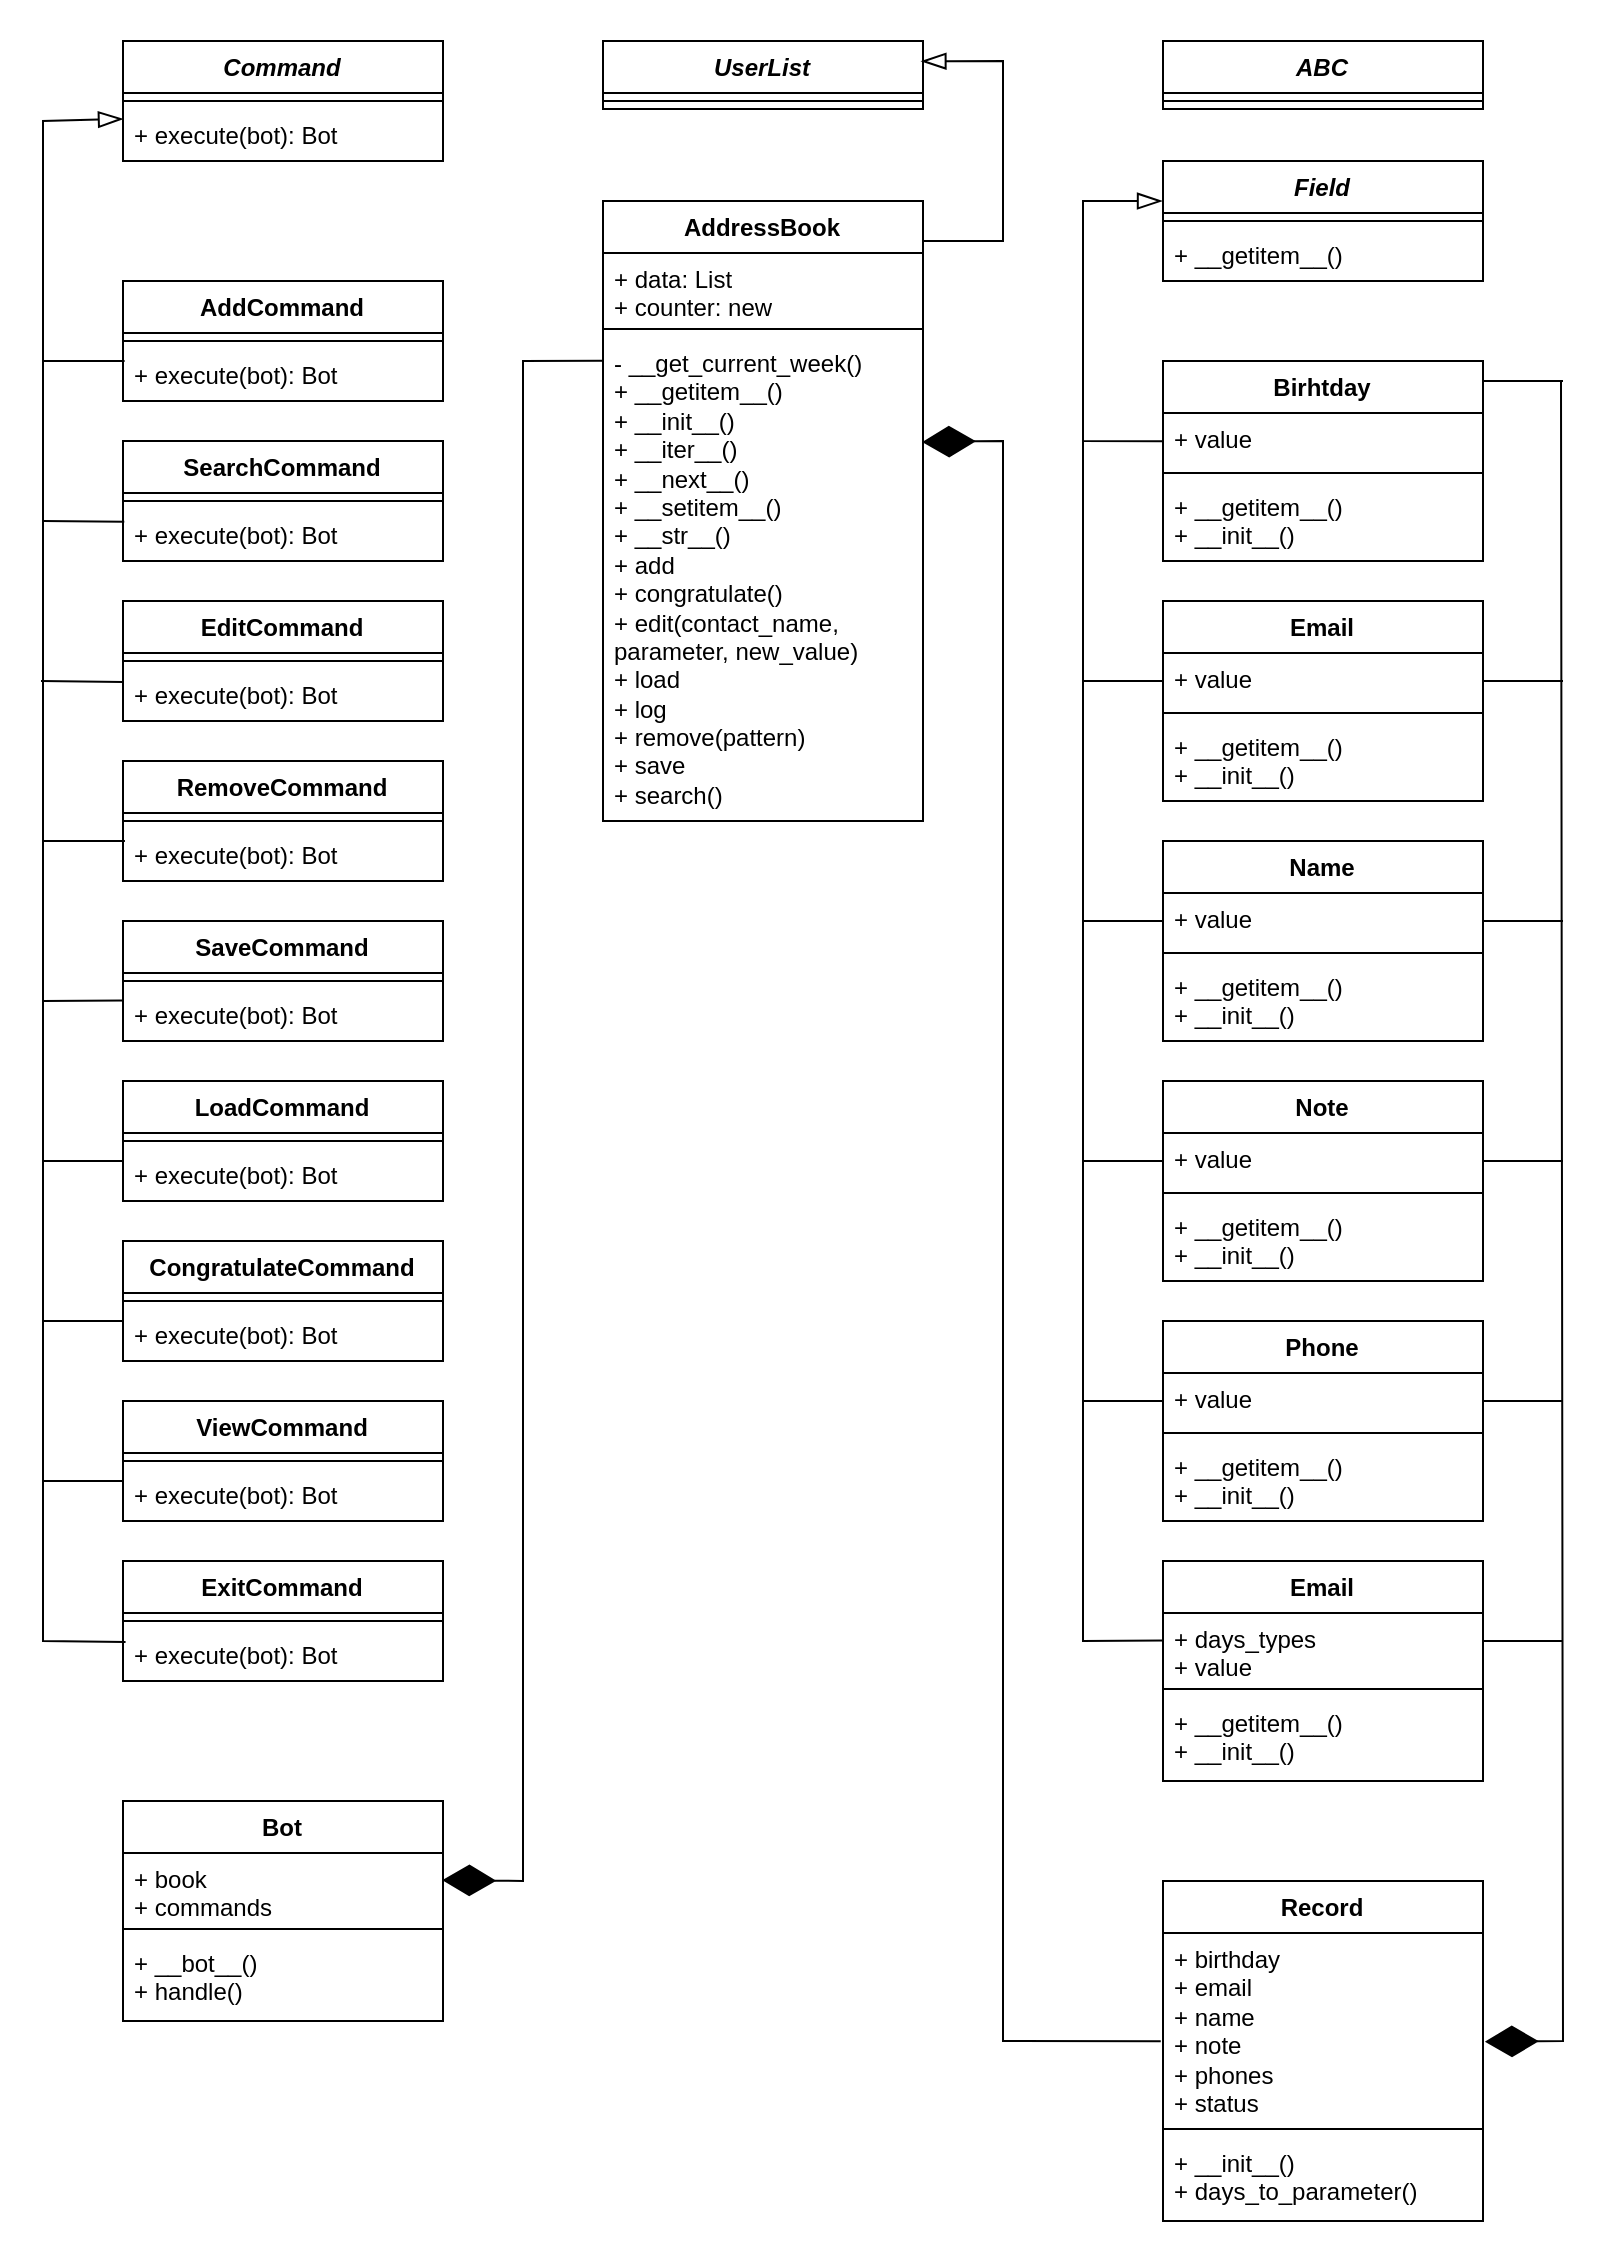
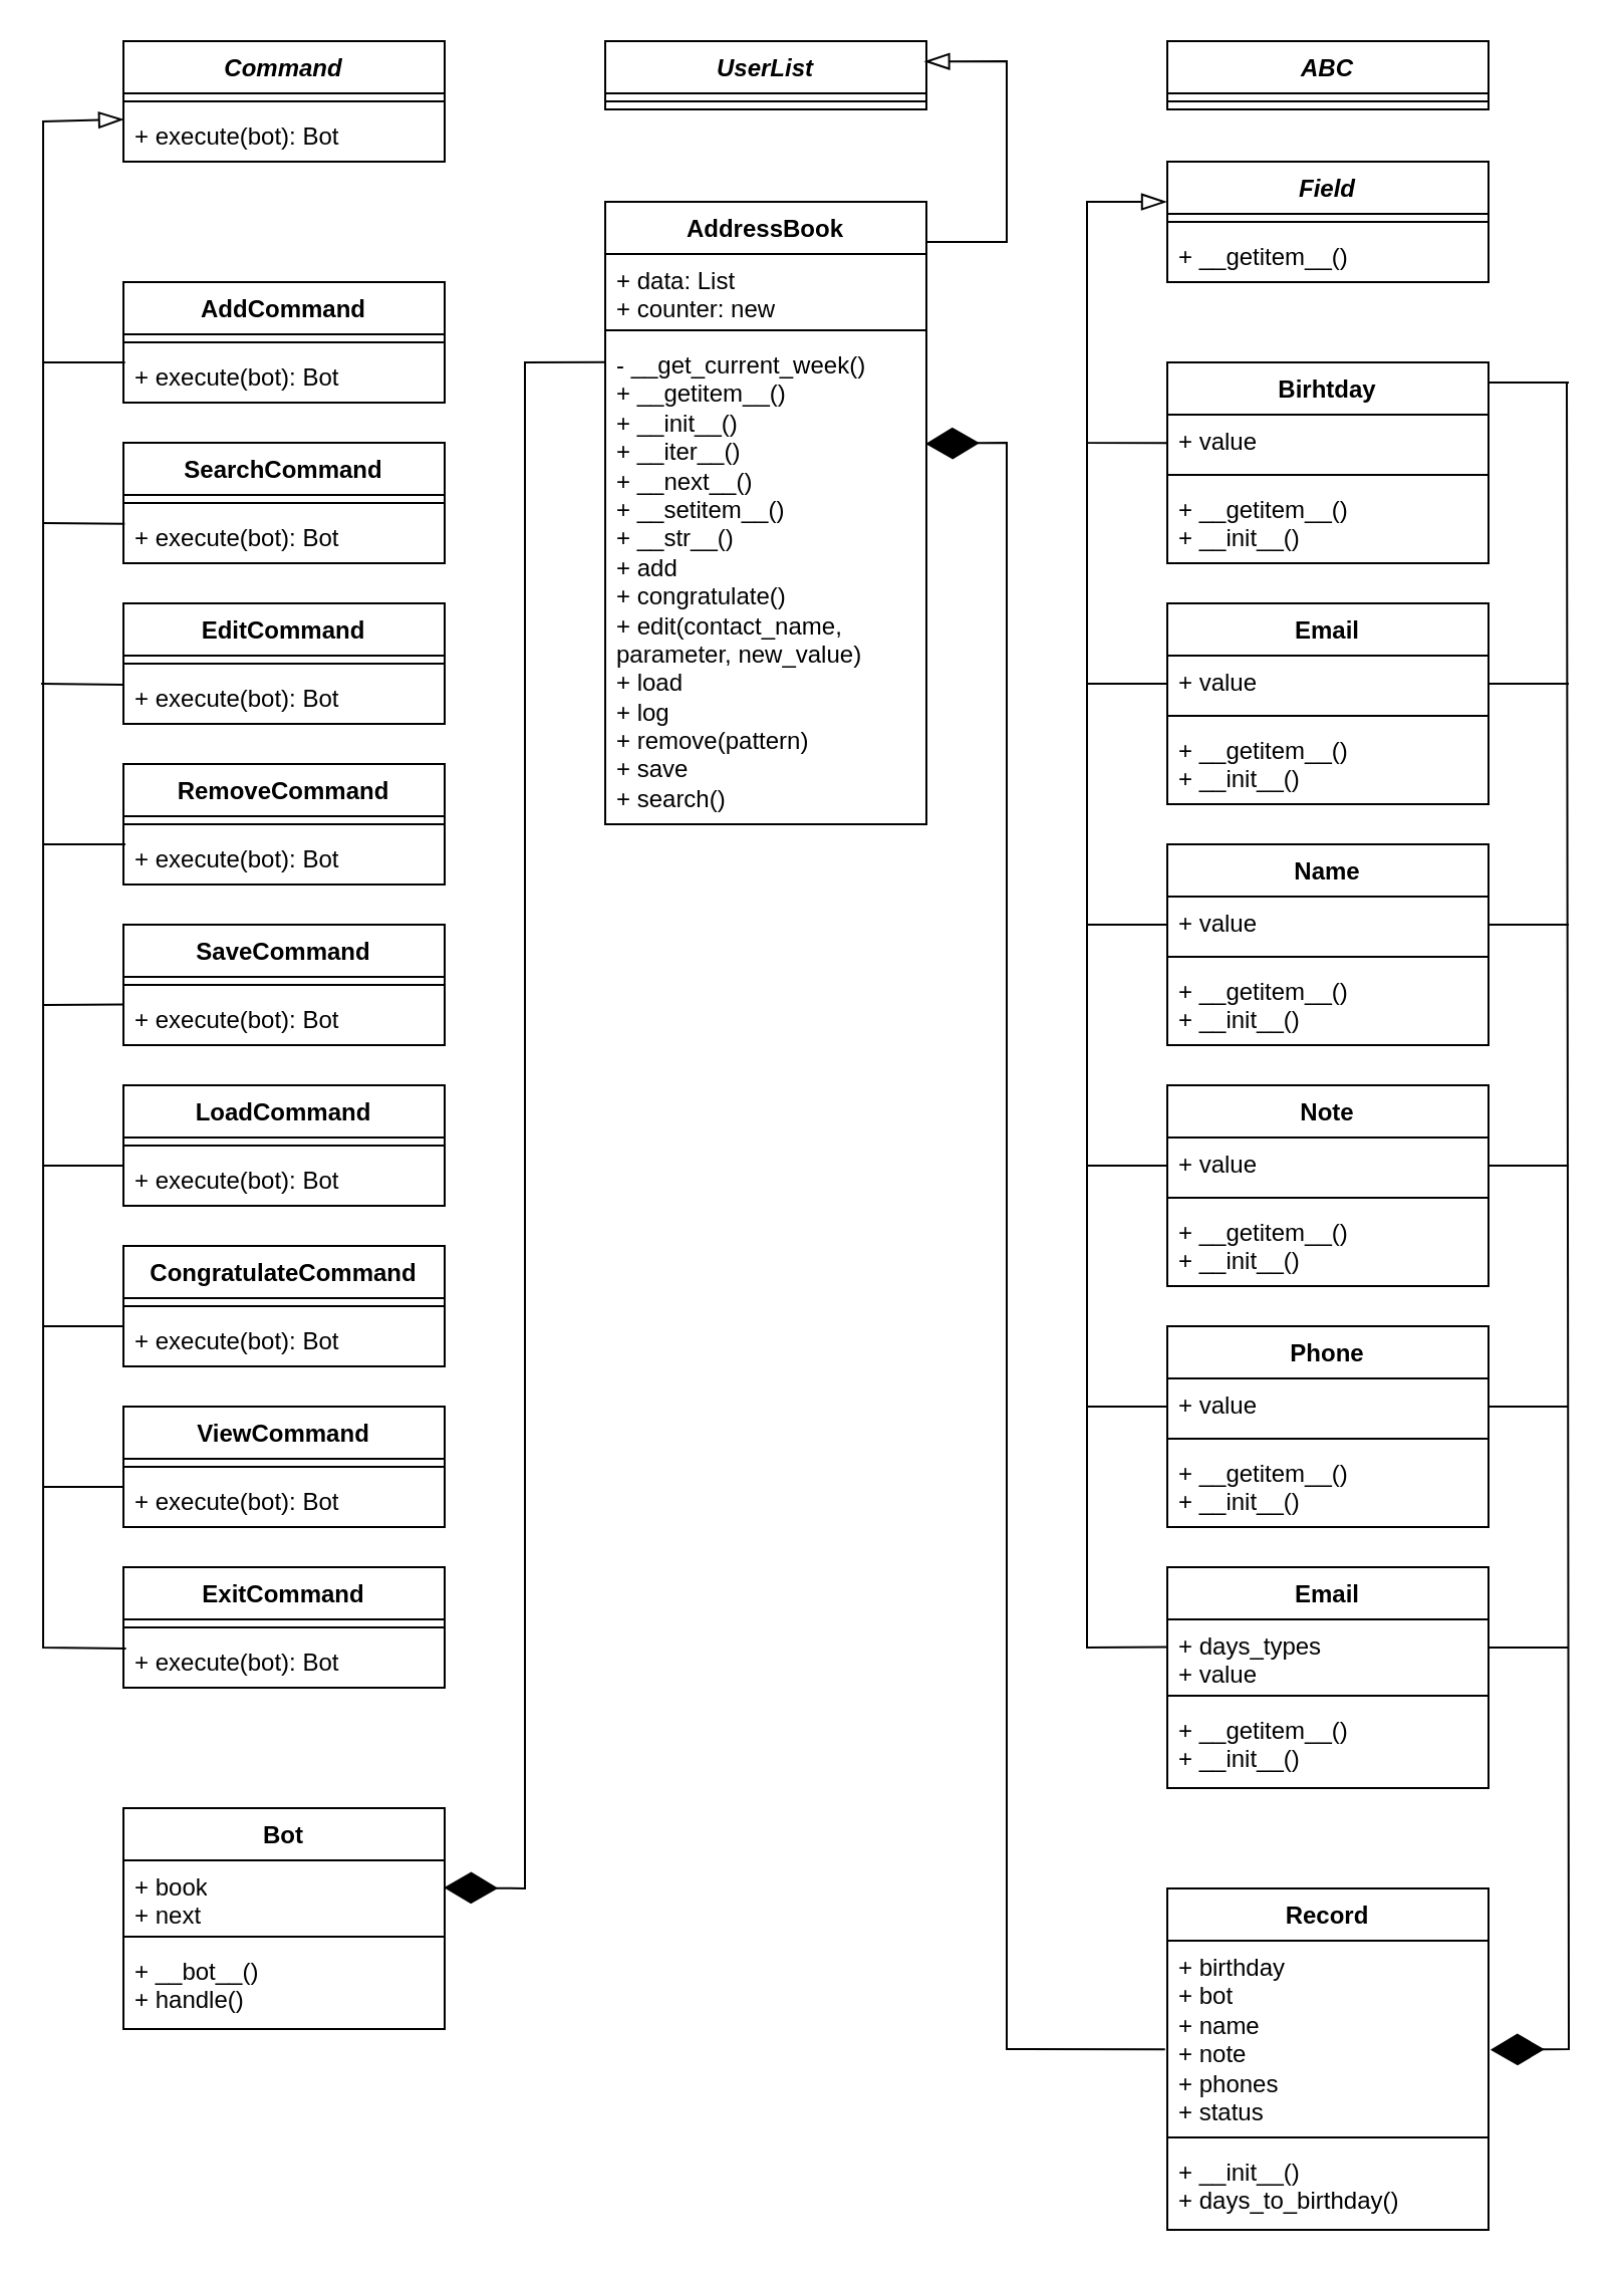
- <mxCell id="95" value="+ book&lt;br&gt;+ commands" style="text;strokeColor=none;fillColor=none;align=left;verticalAlign=top;spacingLeft=4;spacingRight=4;overflow=hidden;rotatable=0;points=[[0,0.5],[1,0.5]];portConstraint=eastwest;whiteSpace=wrap;html=1;" vertex="1" parent="94"><mxGeometry y="26" width="160" height="34" as="geometry" /></mxCell>
+ <mxCell id="95" value="+ book&lt;br&gt;+ next" style="text;strokeColor=none;fillColor=none;align=left;verticalAlign=top;spacingLeft=4;spacingRight=4;overflow=hidden;rotatable=0;points=[[0,0.5],[1,0.5]];portConstraint=eastwest;whiteSpace=wrap;html=1;" vertex="1" parent="94"><mxGeometry y="26" width="160" height="34" as="geometry" /></mxCell>
- <mxCell id="84" value="+ birthday&lt;br&gt;+ email&lt;br&gt;+ name&lt;br&gt;+ note&lt;br&gt;+ phones&lt;br&gt;+ status" style="text;strokeColor=none;fillColor=none;align=left;verticalAlign=top;spacingLeft=4;spacingRight=4;overflow=hidden;rotatable=0;points=[[0,0.5],[1,0.5]];portConstraint=eastwest;whiteSpace=wrap;html=1;" vertex="1" parent="83"><mxGeometry y="26" width="160" height="94" as="geometry" /></mxCell>
+ <mxCell id="84" value="+ birthday&lt;br&gt;+ bot&lt;br&gt;+ name&lt;br&gt;+ note&lt;br&gt;+ phones&lt;br&gt;+ status" style="text;strokeColor=none;fillColor=none;align=left;verticalAlign=top;spacingLeft=4;spacingRight=4;overflow=hidden;rotatable=0;points=[[0,0.5],[1,0.5]];portConstraint=eastwest;whiteSpace=wrap;html=1;" vertex="1" parent="83"><mxGeometry y="26" width="160" height="94" as="geometry" /></mxCell>
- <mxCell id="86" value="+ __init__()&lt;br&gt;+ days_to_parameter()" style="text;strokeColor=none;fillColor=none;align=left;verticalAlign=top;spacingLeft=4;spacingRight=4;overflow=hidden;rotatable=0;points=[[0,0.5],[1,0.5]];portConstraint=eastwest;whiteSpace=wrap;html=1;" vertex="1" parent="83"><mxGeometry y="128" width="160" height="42" as="geometry" /></mxCell>
+ <mxCell id="86" value="+ __init__()&lt;br&gt;+ days_to_birthday()" style="text;strokeColor=none;fillColor=none;align=left;verticalAlign=top;spacingLeft=4;spacingRight=4;overflow=hidden;rotatable=0;points=[[0,0.5],[1,0.5]];portConstraint=eastwest;whiteSpace=wrap;html=1;" vertex="1" parent="83"><mxGeometry y="128" width="160" height="42" as="geometry" /></mxCell>
